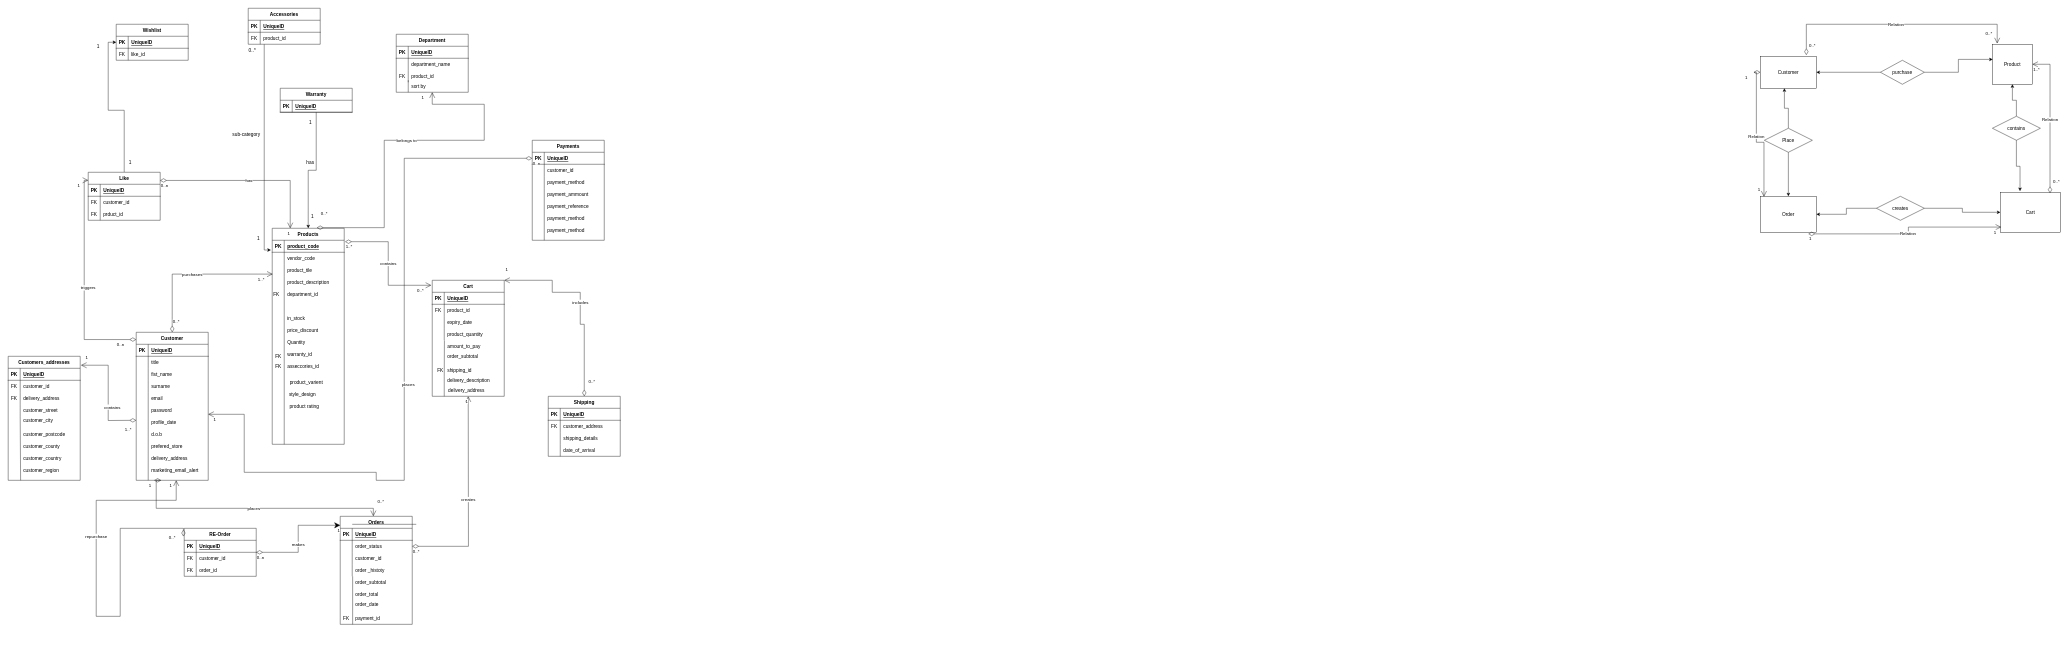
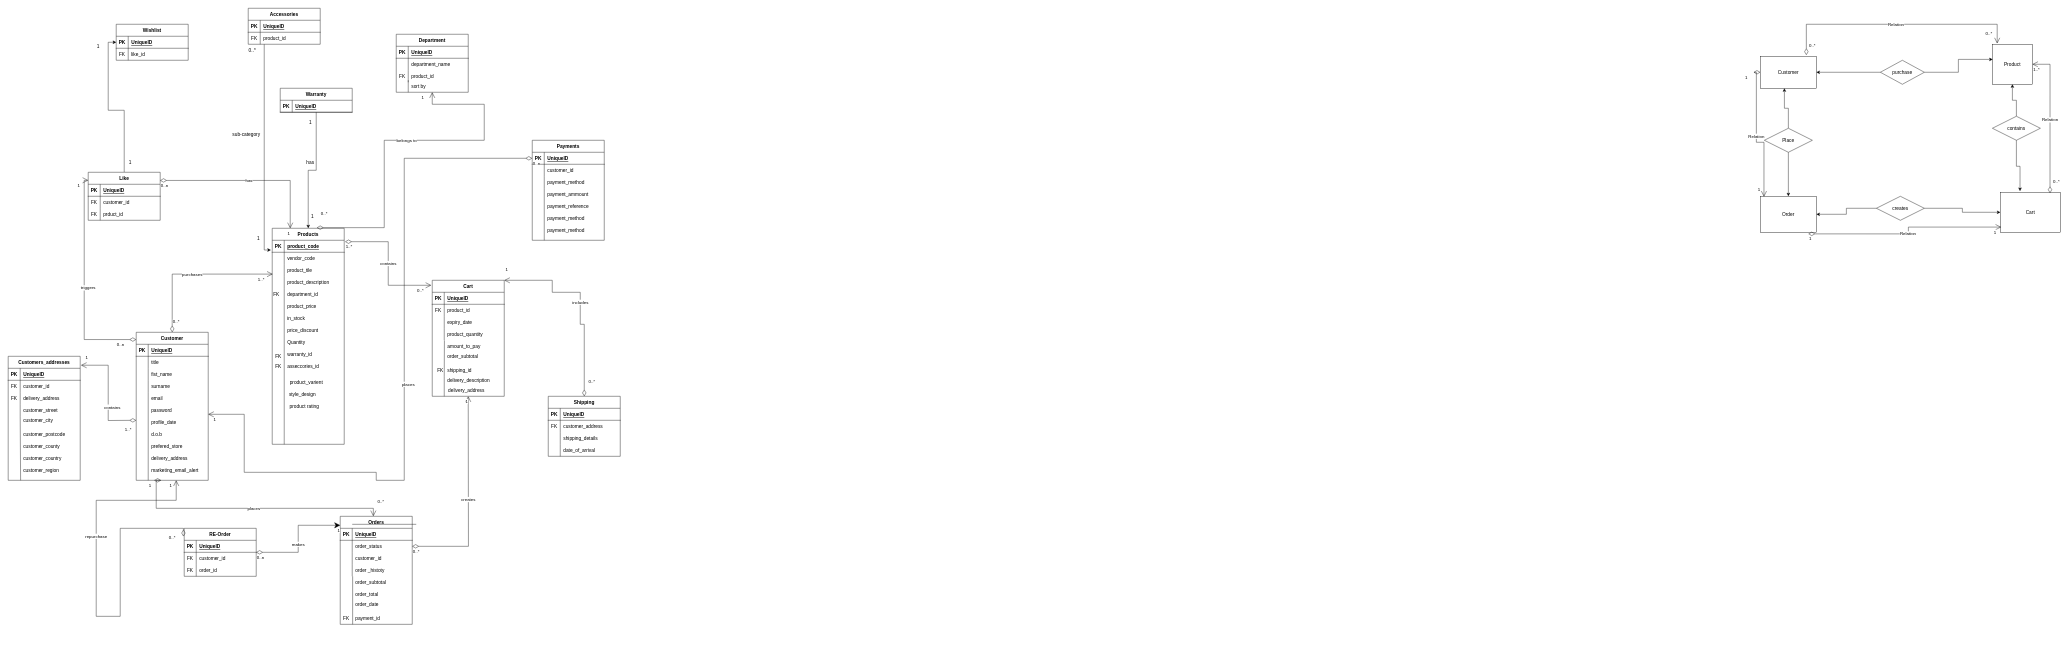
+ <mxCell id="156" value="product_price" style="shape=partialRectangle;connectable=0;fillColor=none;top=0;left=0;bottom=0;right=0;align=left;spacingLeft=6;overflow=hidden;direction=west;" vertex="1" parent="1"><mxGeometry x="710" y="750" width="150" height="30" as="geometry"><mxRectangle width="150" height="30" as="alternateBounds" /></mxGeometry></mxCell>
